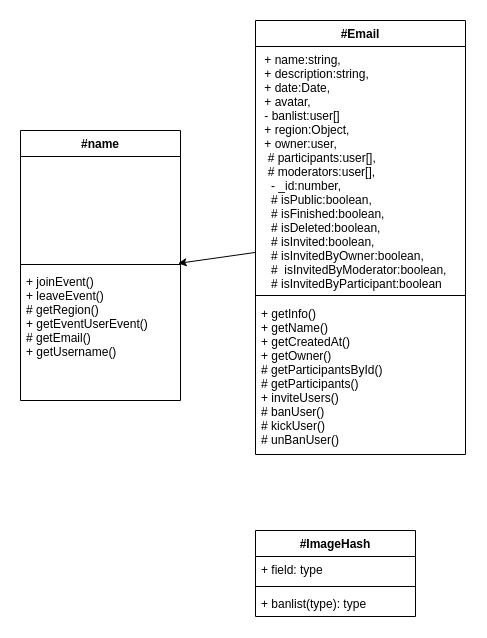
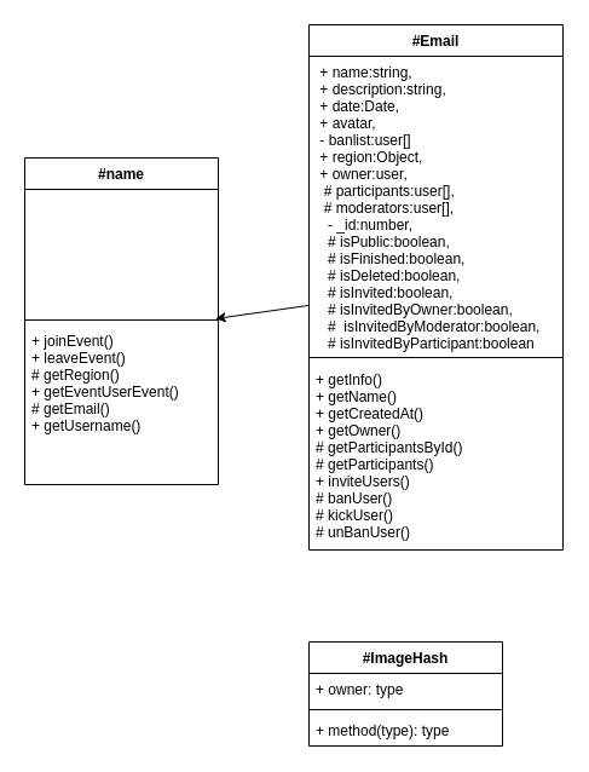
- <mxCell id="12" value="+ field: type" style="text;strokeColor=none;fillColor=none;align=left;verticalAlign=top;spacingLeft=4;spacingRight=4;overflow=hidden;rotatable=0;points=[[0,0.5],[1,0.5]];portConstraint=eastwest;" vertex="1" parent="11"><mxGeometry y="26" width="160" height="26" as="geometry" /></mxCell>
+ <mxCell id="12" value="+ owner: type" style="text;strokeColor=none;fillColor=none;align=left;verticalAlign=top;spacingLeft=4;spacingRight=4;overflow=hidden;rotatable=0;points=[[0,0.5],[1,0.5]];portConstraint=eastwest;" vertex="1" parent="11"><mxGeometry y="26" width="160" height="26" as="geometry" /></mxCell>
- <mxCell id="14" value="+ banlist(type): type" style="text;strokeColor=none;fillColor=none;align=left;verticalAlign=top;spacingLeft=4;spacingRight=4;overflow=hidden;rotatable=0;points=[[0,0.5],[1,0.5]];portConstraint=eastwest;" vertex="1" parent="11"><mxGeometry y="60" width="160" height="26" as="geometry" /></mxCell>
+ <mxCell id="14" value="+ method(type): type" style="text;strokeColor=none;fillColor=none;align=left;verticalAlign=top;spacingLeft=4;spacingRight=4;overflow=hidden;rotatable=0;points=[[0,0.5],[1,0.5]];portConstraint=eastwest;" vertex="1" parent="11"><mxGeometry y="60" width="160" height="26" as="geometry" /></mxCell>
